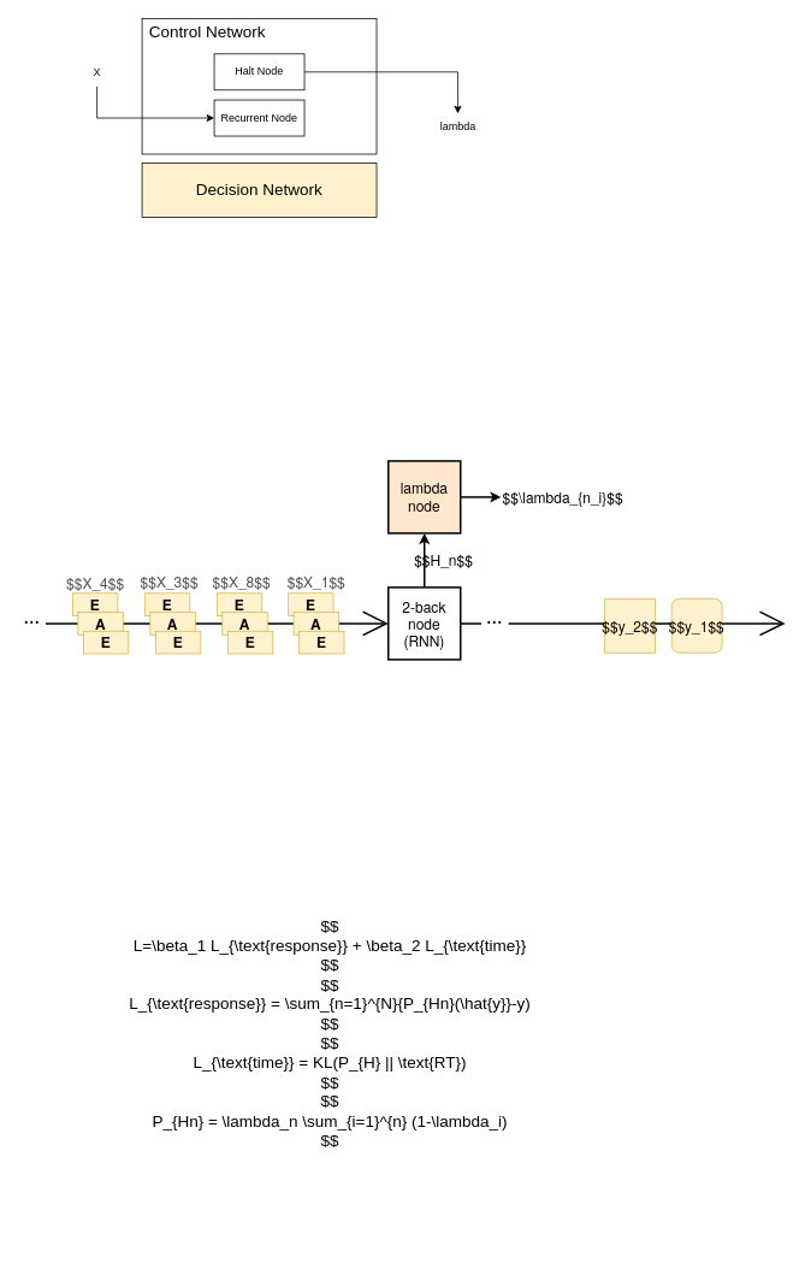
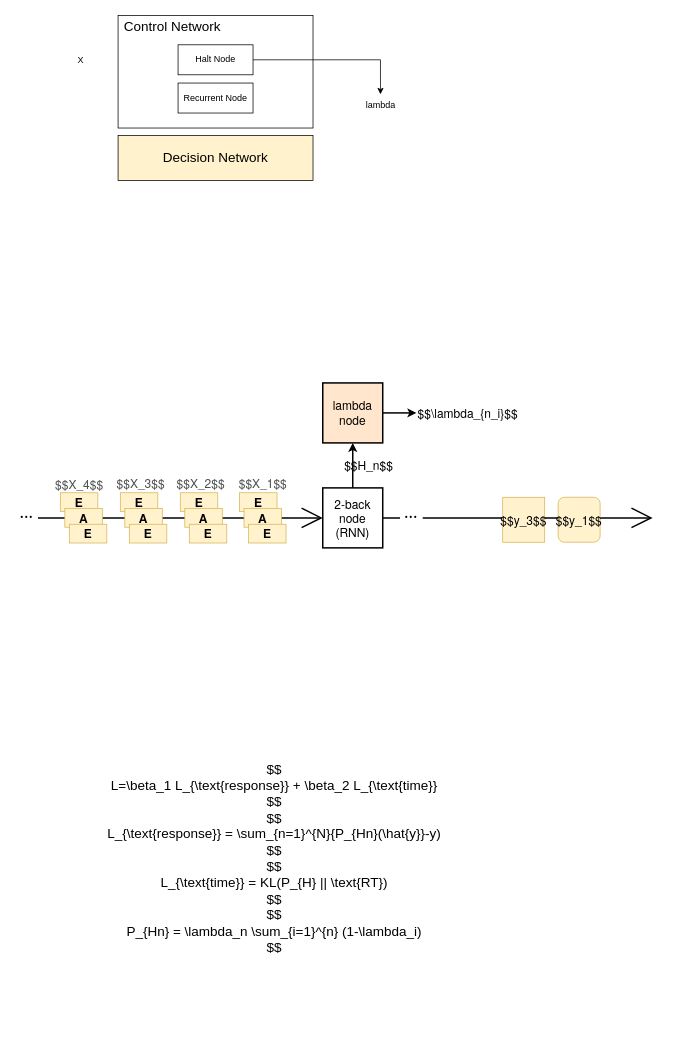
- <mxCell id="40" style="edgeStyle=orthogonalEdgeStyle;rounded=0;orthogonalLoop=1;jettySize=auto;html=1;" parent="1" source="41" target="36" edge="1"><mxGeometry relative="1" as="geometry"><mxPoint x="117" y="95" as="sourcePoint" /><Array as="points"><mxPoint x="107" y="130" /></Array></mxGeometry></mxCell>
- <mxCell id="26" value="$$X_8$$" style="text;html=1;align=center;verticalAlign=middle;resizable=0;points=[];autosize=1;strokeColor=none;fillColor=none;fontSize=16;fontFamily=Helvetica Neue;fontColor=#4D4D4D;" parent="1" vertex="1"><mxGeometry x="222" y="628.5" width="90" height="30" as="geometry" /></mxCell>
+ <mxCell id="26" value="$$X_2$$" style="text;html=1;align=center;verticalAlign=middle;resizable=0;points=[];autosize=1;strokeColor=none;fillColor=none;fontSize=16;fontFamily=Helvetica Neue;fontColor=#4D4D4D;" parent="1" vertex="1"><mxGeometry x="222" y="628.5" width="90" height="30" as="geometry" /></mxCell>
- <mxCell id="32" value="$$y_2$$" style="rounded=0;whiteSpace=wrap;html=1;labelBackgroundColor=none;strokeWidth=1;fontFamily=Helvetica Neue;fontSize=16;fillColor=#fff2cc;strokeColor=#d6b656;" parent="1" vertex="1"><mxGeometry x="670" y="662.5" width="56" height="60" as="geometry" /></mxCell>
+ <mxCell id="32" value="$$y_3$$" style="rounded=0;whiteSpace=wrap;html=1;labelBackgroundColor=none;strokeWidth=1;fontFamily=Helvetica Neue;fontSize=16;fillColor=#fff2cc;strokeColor=#d6b656;" parent="1" vertex="1"><mxGeometry x="670" y="662.5" width="56" height="60" as="geometry" /></mxCell>
